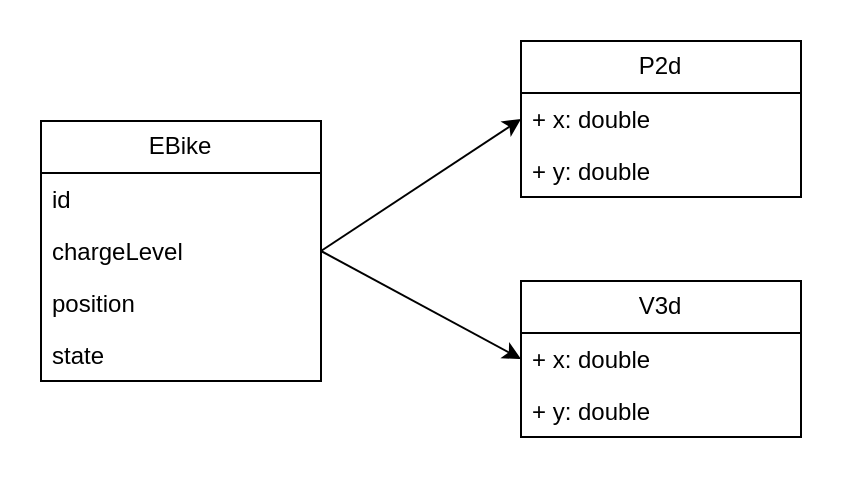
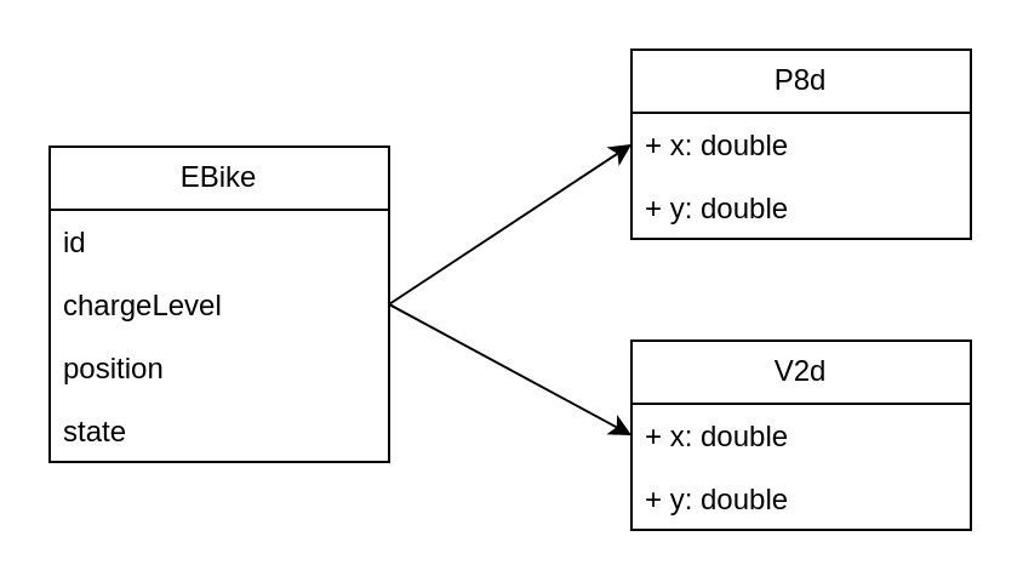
- <mxCell id="7" value="P2d" style="swimlane;fontStyle=0;childLayout=stackLayout;horizontal=1;startSize=26;fillColor=none;horizontalStack=0;resizeParent=1;resizeParentMax=0;resizeLast=0;collapsible=1;marginBottom=0;whiteSpace=wrap;html=1;" vertex="1" parent="1"><mxGeometry x="260" y="20" width="140" height="78" as="geometry" /></mxCell>
+ <mxCell id="7" value="P8d" style="swimlane;fontStyle=0;childLayout=stackLayout;horizontal=1;startSize=26;fillColor=none;horizontalStack=0;resizeParent=1;resizeParentMax=0;resizeLast=0;collapsible=1;marginBottom=0;whiteSpace=wrap;html=1;" vertex="1" parent="1"><mxGeometry x="260" y="20" width="140" height="78" as="geometry" /></mxCell>
- <mxCell id="10" value="V3d" style="swimlane;fontStyle=0;childLayout=stackLayout;horizontal=1;startSize=26;fillColor=none;horizontalStack=0;resizeParent=1;resizeParentMax=0;resizeLast=0;collapsible=1;marginBottom=0;whiteSpace=wrap;html=1;" vertex="1" parent="1"><mxGeometry x="260" y="140" width="140" height="78" as="geometry" /></mxCell>
+ <mxCell id="10" value="V2d" style="swimlane;fontStyle=0;childLayout=stackLayout;horizontal=1;startSize=26;fillColor=none;horizontalStack=0;resizeParent=1;resizeParentMax=0;resizeLast=0;collapsible=1;marginBottom=0;whiteSpace=wrap;html=1;" vertex="1" parent="1"><mxGeometry x="260" y="140" width="140" height="78" as="geometry" /></mxCell>
